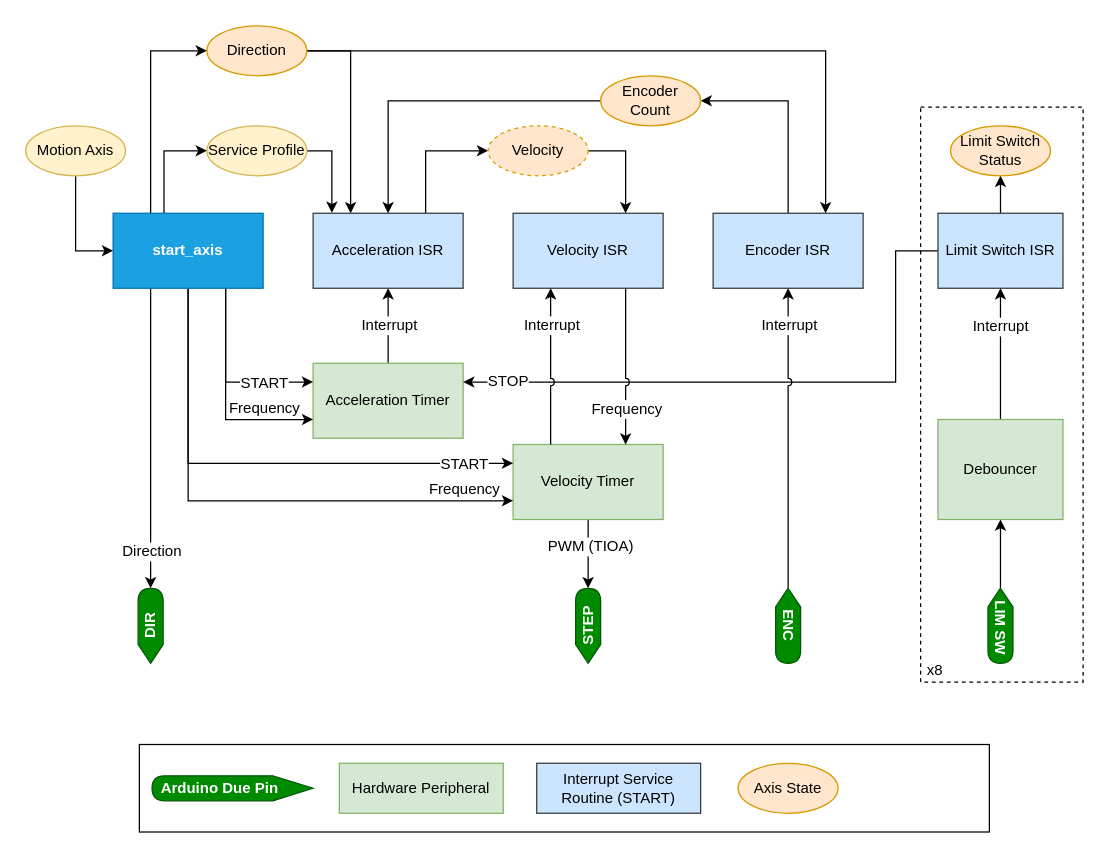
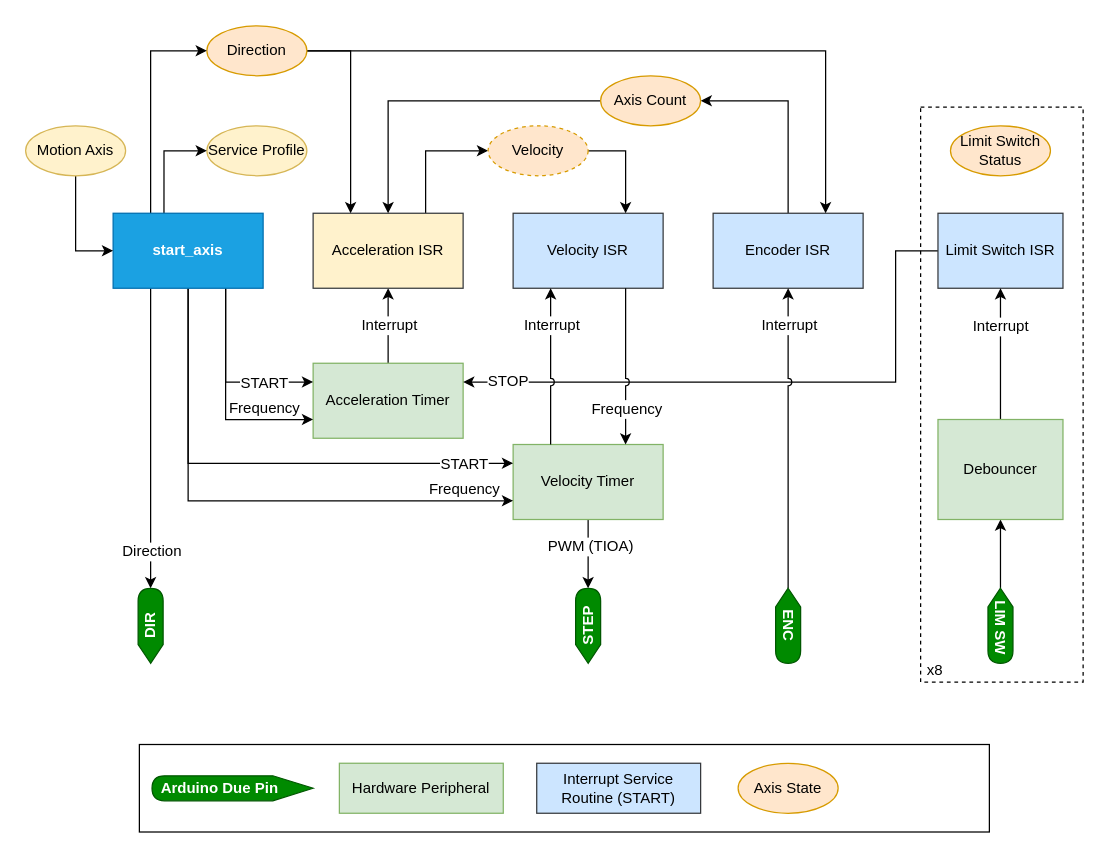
- <mxCell id="29" value="Encoder Count" style="ellipse;whiteSpace=wrap;html=1;align=center;fillColor=#ffe6cc;strokeColor=#d79b00;" parent="1" vertex="1"><mxGeometry x="480" y="60" width="80" height="40" as="geometry" /></mxCell>
+ <mxCell id="29" value="Axis Count" style="ellipse;whiteSpace=wrap;html=1;align=center;fillColor=#ffe6cc;strokeColor=#d79b00;" parent="1" vertex="1"><mxGeometry x="480" y="60" width="80" height="40" as="geometry" /></mxCell>
- <mxCell id="30" style="edgeStyle=orthogonalEdgeStyle;rounded=0;orthogonalLoop=1;jettySize=auto;html=1;entryX=0.125;entryY=-0.005;entryDx=0;entryDy=0;entryPerimeter=0;" parent="1" source="31" target="12" edge="1"><mxGeometry relative="1" as="geometry" /></mxCell>
- <mxCell id="14" style="edgeStyle=orthogonalEdgeStyle;rounded=0;orthogonalLoop=1;jettySize=auto;html=1;" parent="1" source="17" target="27" edge="1"><mxGeometry relative="1" as="geometry" /></mxCell>
- <mxCell id="12" value="Acceleration ISR" style="rounded=0;whiteSpace=wrap;html=1;fillColor=#cce5ff;strokeColor=#36393d;" parent="1" vertex="1"><mxGeometry x="250" y="170" width="120" height="60" as="geometry" /></mxCell>
+ <mxCell id="12" value="Acceleration ISR" style="rounded=0;whiteSpace=wrap;html=1;fillColor=#fff2cc;strokeColor=#36393d;" parent="1" vertex="1"><mxGeometry x="250" y="170" width="120" height="60" as="geometry" /></mxCell>
